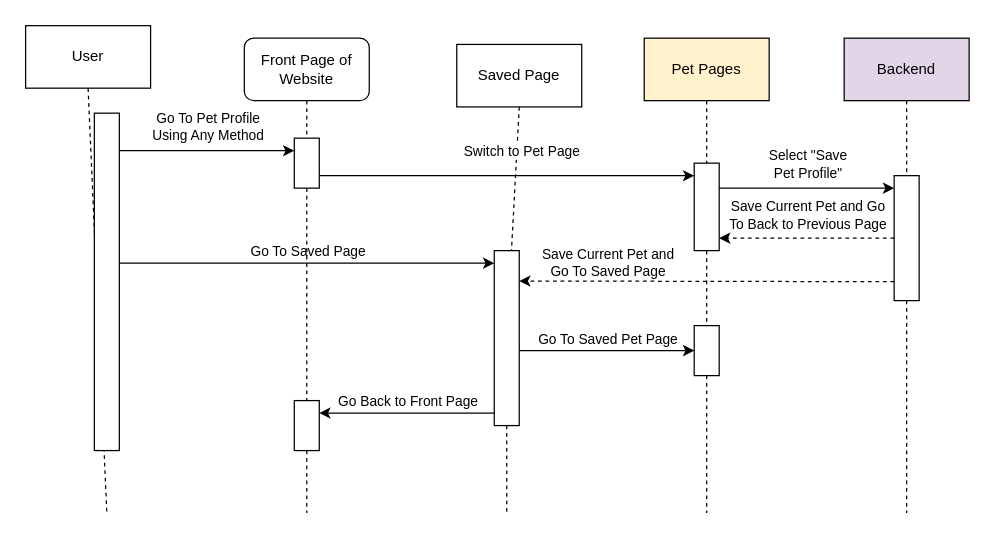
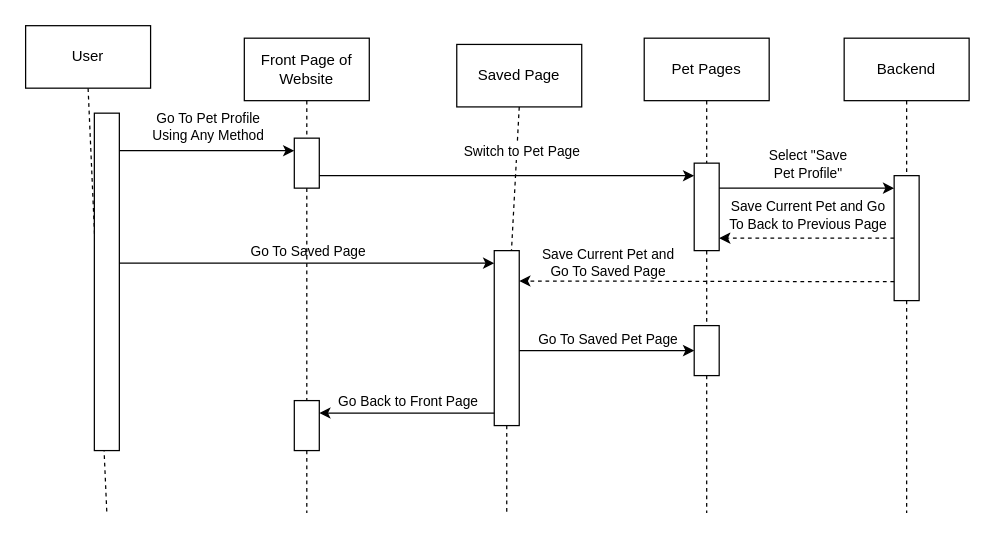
- <mxCell id="5" value="Front Page of Website" style="whiteSpace=wrap;html=1;rounded=1;" parent="1" vertex="1"><mxGeometry x="195" y="30" width="100" height="50" as="geometry" /></mxCell>
+ <mxCell id="5" value="Front Page of Website" style="whiteSpace=wrap;html=1;" parent="1" vertex="1"><mxGeometry x="195" y="30" width="100" height="50" as="geometry" /></mxCell>
- <mxCell id="9" value="Pet Pages" style="whiteSpace=wrap;html=1;fillColor=#fff2cc;" parent="1" vertex="1"><mxGeometry x="515" y="30" width="100" height="50" as="geometry" /></mxCell>
+ <mxCell id="9" value="Pet Pages" style="whiteSpace=wrap;html=1;" parent="1" vertex="1"><mxGeometry x="515" y="30" width="100" height="50" as="geometry" /></mxCell>
- <mxCell id="11" value="Backend" style="whiteSpace=wrap;html=1;fillColor=#e1d5e7;" parent="1" vertex="1"><mxGeometry x="675" y="30" width="100" height="50" as="geometry" /></mxCell>
+ <mxCell id="11" value="Backend" style="whiteSpace=wrap;html=1;" parent="1" vertex="1"><mxGeometry x="675" y="30" width="100" height="50" as="geometry" /></mxCell>
